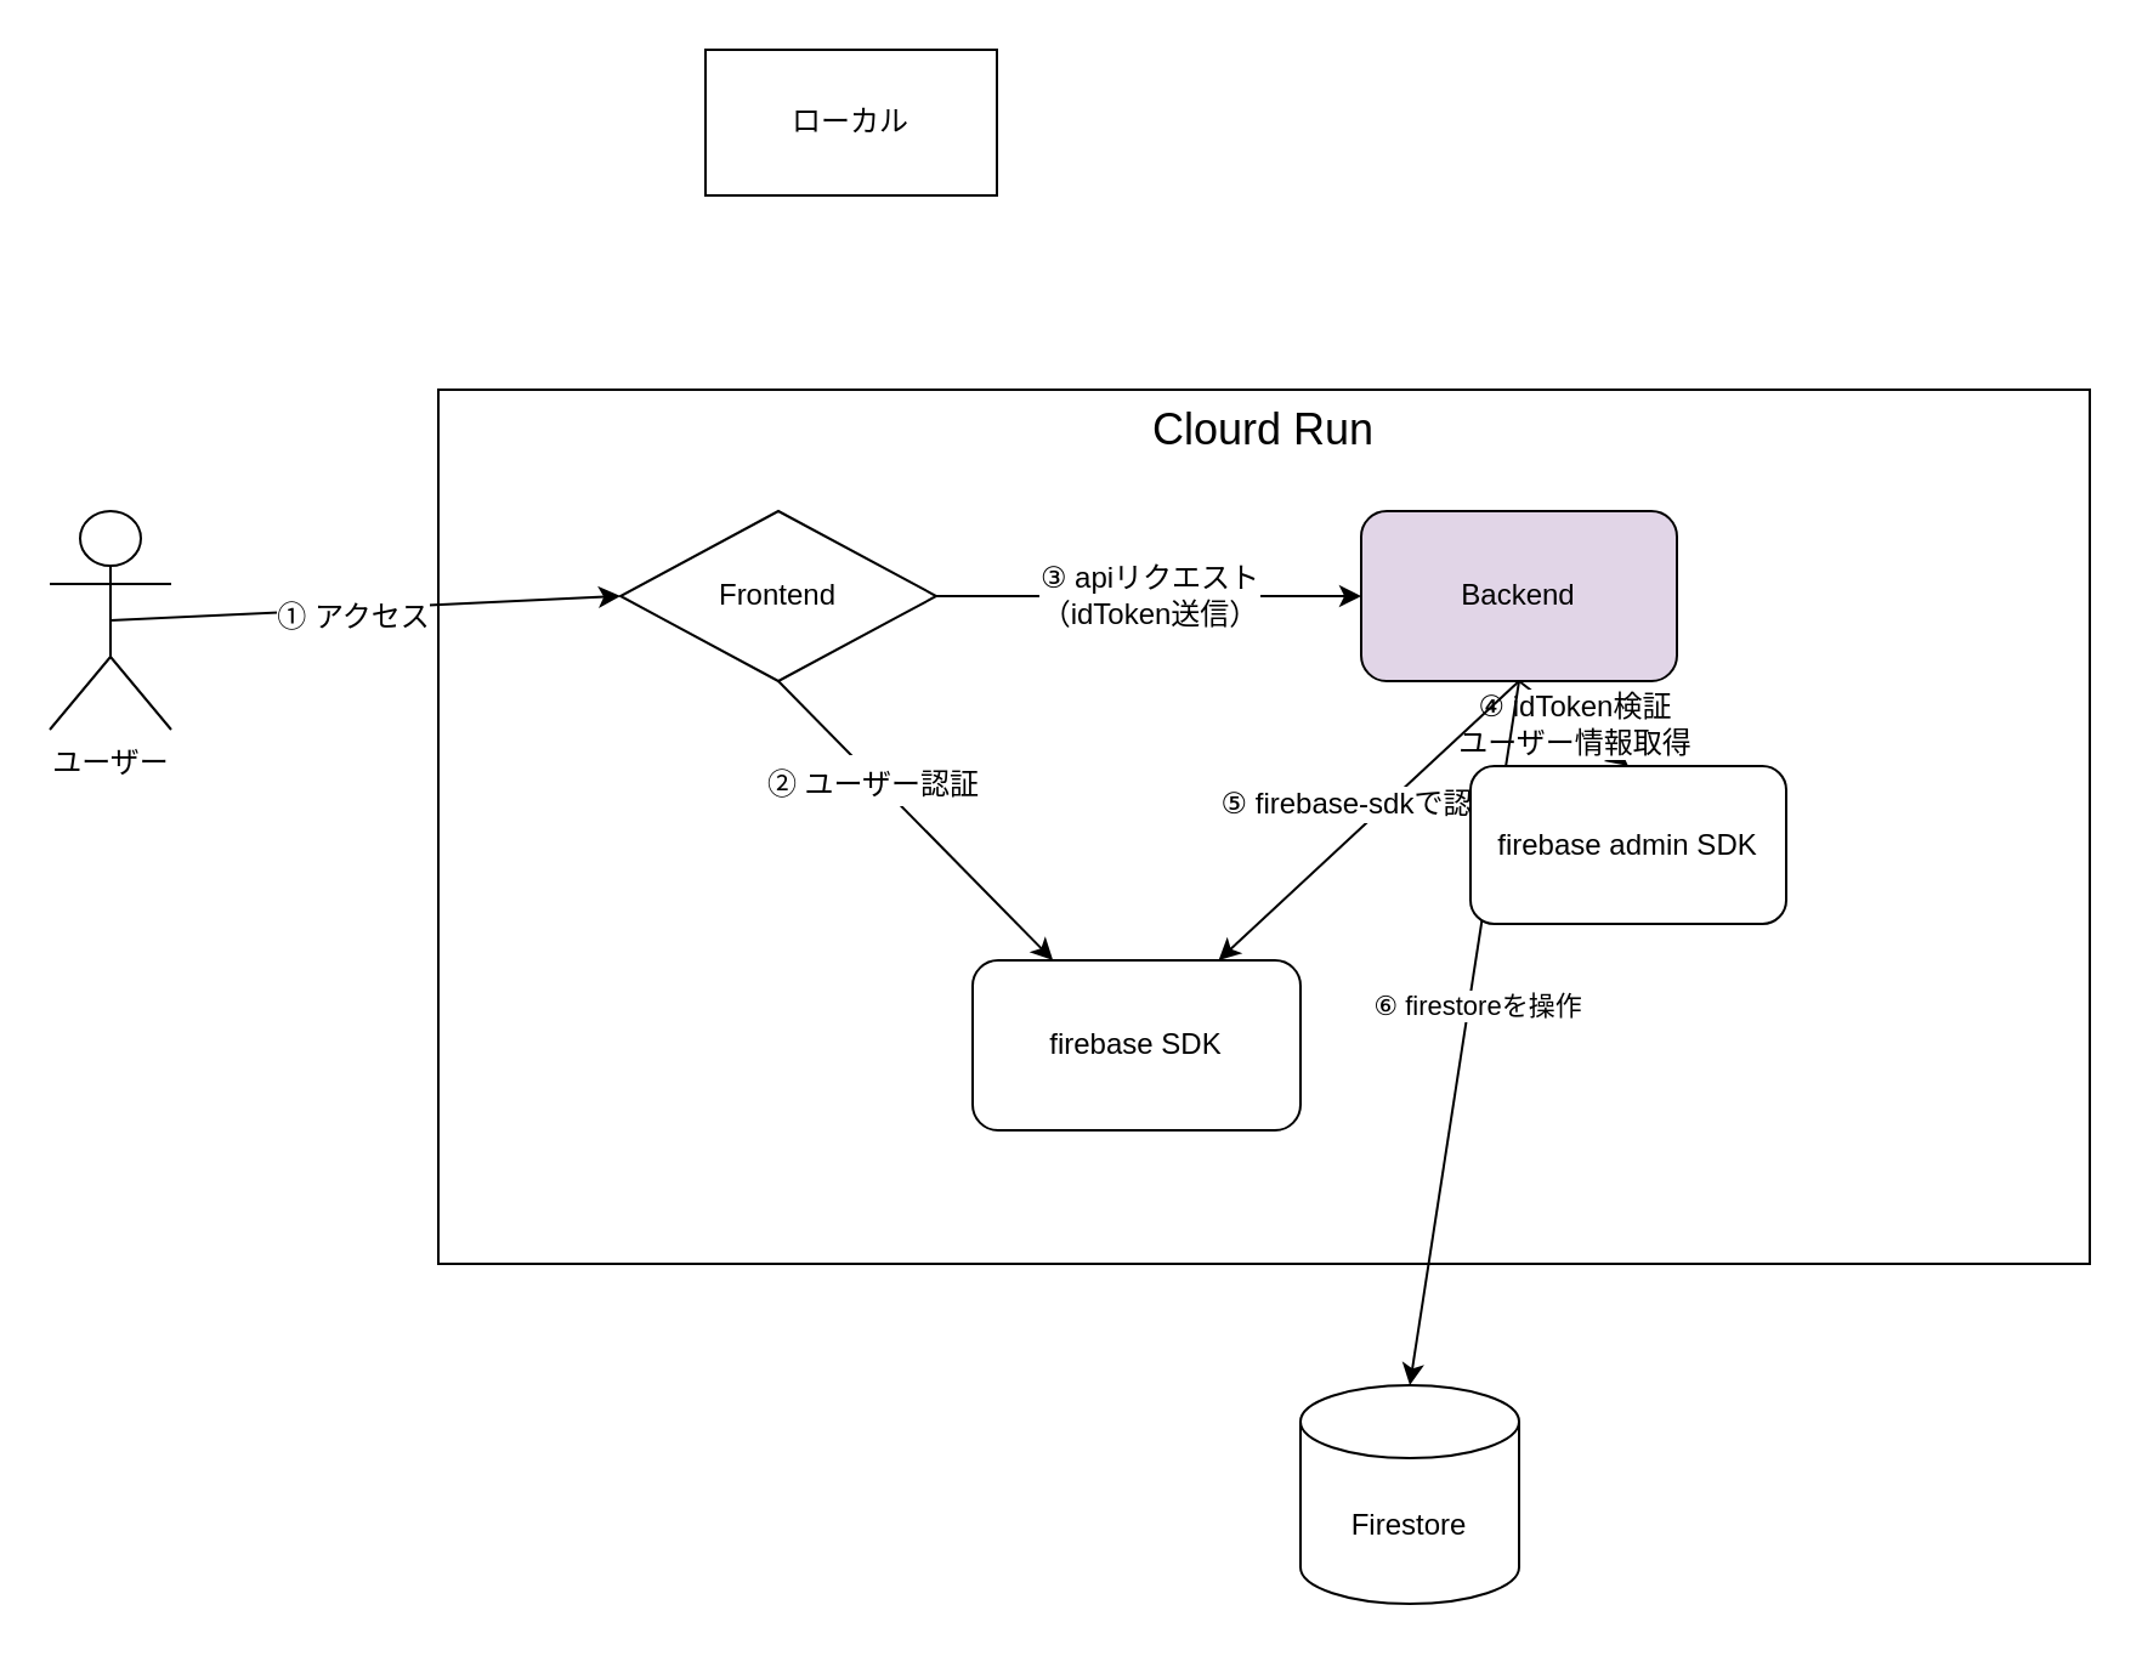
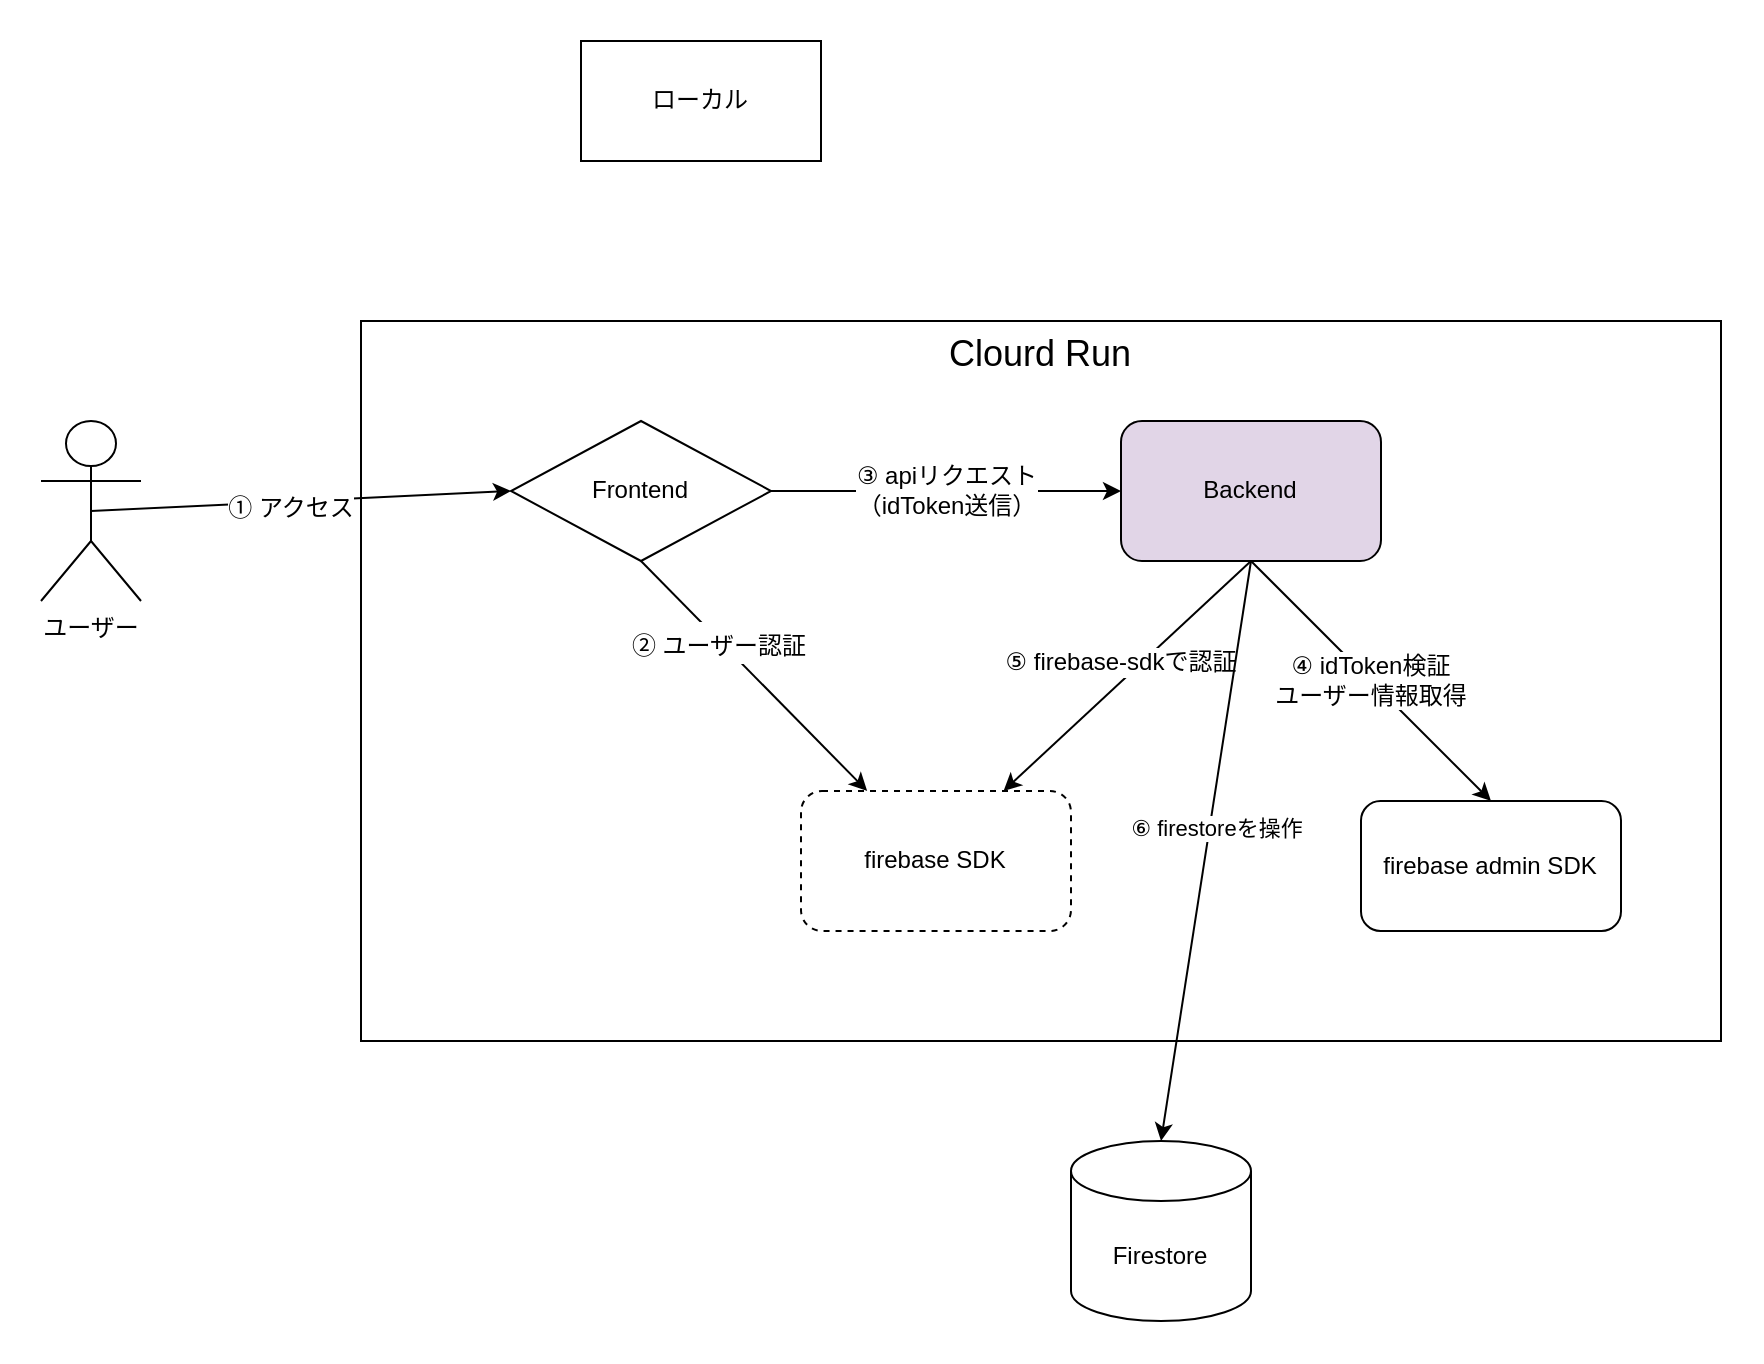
- <mxCell id="18" value="firebase admin SDK" style="rounded=1;whiteSpace=wrap;html=1;" parent="1" vertex="1"><mxGeometry x="605" y="315" width="130" height="65" as="geometry" /></mxCell>
+ <mxCell id="18" value="firebase admin SDK" style="rounded=1;whiteSpace=wrap;html=1;" parent="1" vertex="1"><mxGeometry x="680" y="400" width="130" height="65" as="geometry" /></mxCell>
- <mxCell id="19" value="firebase SDK" style="rounded=1;whiteSpace=wrap;html=1;" parent="1" vertex="1"><mxGeometry x="400" y="395" width="135" height="70" as="geometry" /></mxCell>
+ <mxCell id="19" value="firebase SDK" style="rounded=1;whiteSpace=wrap;html=1;dashed=1;" parent="1" vertex="1"><mxGeometry x="400" y="395" width="135" height="70" as="geometry" /></mxCell>
